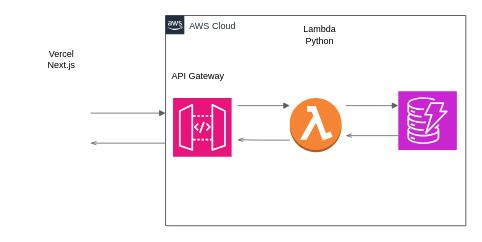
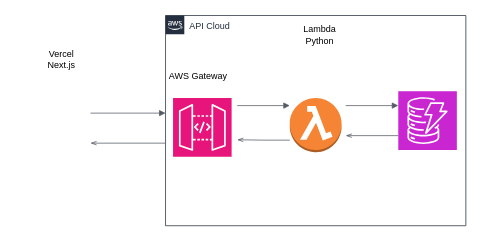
- <mxCell id="2" value="AWS Cloud" style="points=[[0,0],[0.25,0],[0.5,0],[0.75,0],[1,0],[1,0.25],[1,0.5],[1,0.75],[1,1],[0.75,1],[0.5,1],[0.25,1],[0,1],[0,0.75],[0,0.5],[0,0.25]];outlineConnect=0;gradientColor=none;html=1;whiteSpace=wrap;fontSize=12;fontStyle=0;container=1;pointerEvents=0;collapsible=0;recursiveResize=0;shape=mxgraph.aws4.group;grIcon=mxgraph.aws4.group_aws_cloud_alt;strokeColor=#232F3E;fillColor=none;verticalAlign=top;align=left;spacingLeft=30;fontColor=#232F3E;dashed=0;" vertex="1" parent="1"><mxGeometry x="220" y="20" width="400" height="280" as="geometry" /></mxCell>
+ <mxCell id="2" value="API Cloud" style="points=[[0,0],[0.25,0],[0.5,0],[0.75,0],[1,0],[1,0.25],[1,0.5],[1,0.75],[1,1],[0.75,1],[0.5,1],[0.25,1],[0,1],[0,0.75],[0,0.5],[0,0.25]];outlineConnect=0;gradientColor=none;html=1;whiteSpace=wrap;fontSize=12;fontStyle=0;container=1;pointerEvents=0;collapsible=0;recursiveResize=0;shape=mxgraph.aws4.group;grIcon=mxgraph.aws4.group_aws_cloud_alt;strokeColor=#232F3E;fillColor=none;verticalAlign=top;align=left;spacingLeft=30;fontColor=#232F3E;dashed=0;" vertex="1" parent="1"><mxGeometry x="220" y="20" width="400" height="280" as="geometry" /></mxCell>
- <mxCell id="11" value="API Gateway" style="text;html=1;align=center;verticalAlign=middle;resizable=0;points=[];autosize=1;strokeColor=none;fillColor=none;" vertex="1" parent="2"><mxGeometry x="-2" y="66" width="90" height="30" as="geometry" /></mxCell>
+ <mxCell id="11" value="AWS Gateway" style="text;html=1;align=center;verticalAlign=middle;resizable=0;points=[];autosize=1;strokeColor=none;fillColor=none;" vertex="1" parent="2"><mxGeometry x="-2" y="66" width="90" height="30" as="geometry" /></mxCell>
